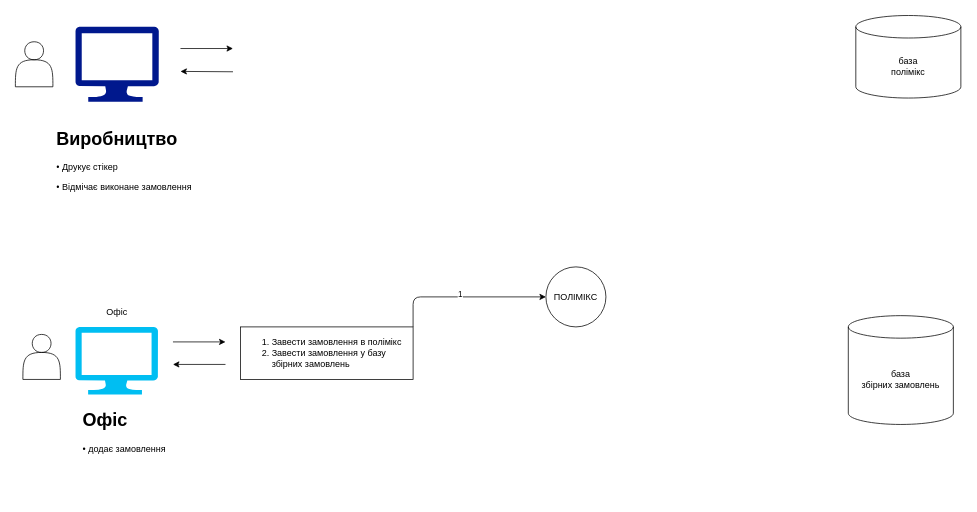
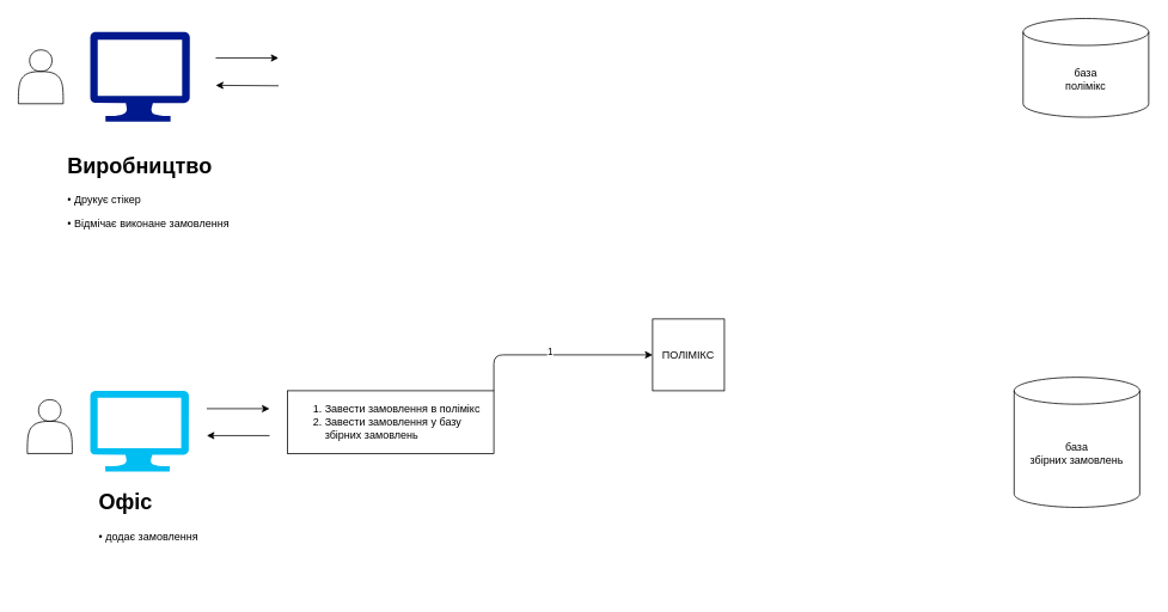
- <mxCell id="18" value="ПОЛІМІКС" style="ellipse;whiteSpace=wrap;html=1;aspect=fixed;" vertex="1" parent="1"><mxGeometry x="727" y="355" width="80" height="80" as="geometry" /></mxCell>
+ <mxCell id="18" value="ПОЛІМІКС" style="whiteSpace=wrap;html=1;aspect=fixed;" vertex="1" parent="1"><mxGeometry x="727" y="355" width="80" height="80" as="geometry" /></mxCell>
- <mxCell id="10" value="Офіс" style="text;html=1;strokeColor=none;fillColor=none;align=center;verticalAlign=middle;whiteSpace=wrap;rounded=0;" vertex="1" parent="1"><mxGeometry x="123.05" y="405" width="65" height="20" as="geometry" /></mxCell>
